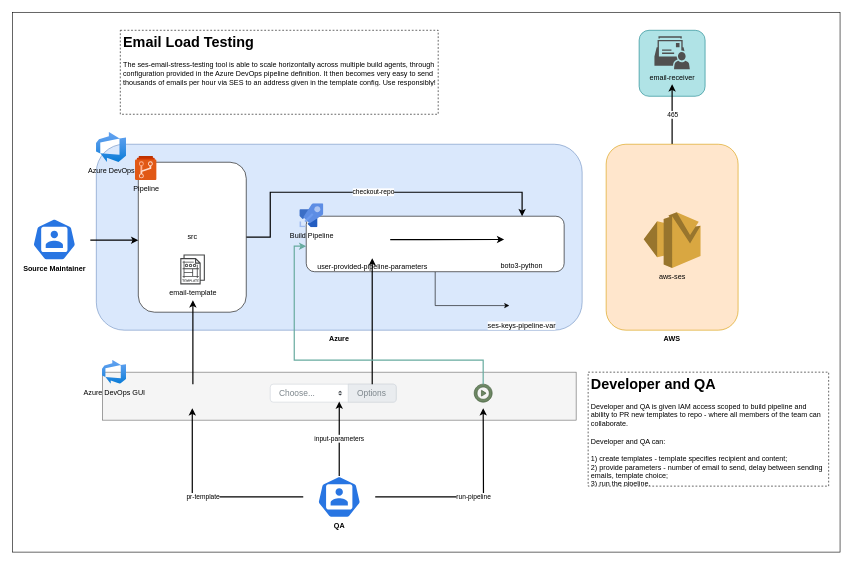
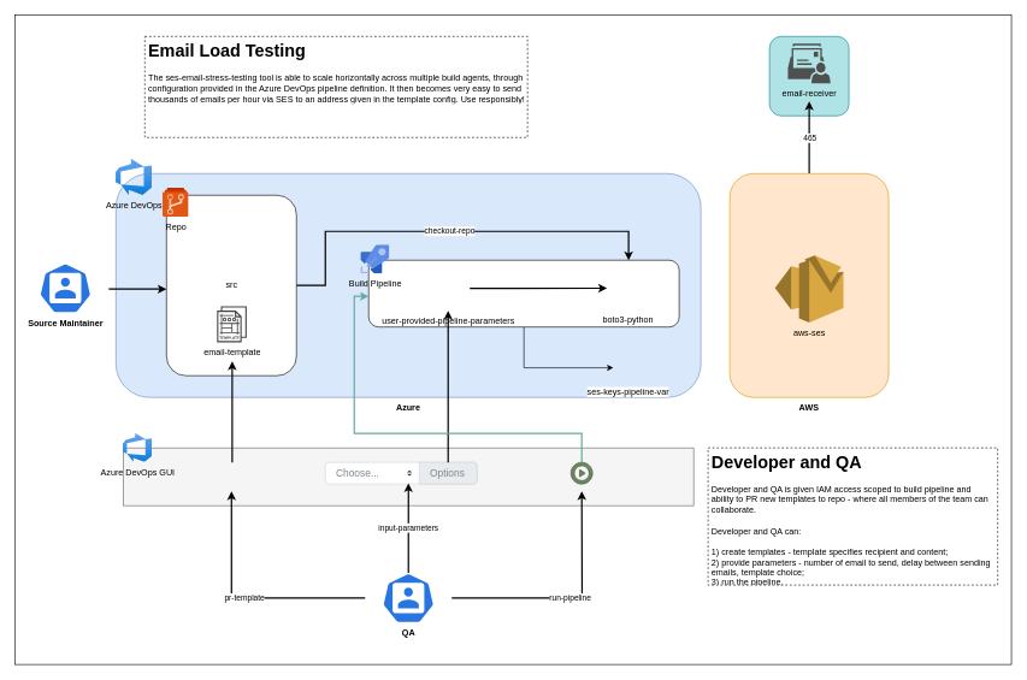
- <mxCell id="16" value="Pipeline" style="aspect=fixed;html=1;points=[];align=center;image;fontSize=12;image=img/lib/mscae/Azure_Repos.svg;labelBackgroundColor=none;" parent="1" vertex="1"><mxGeometry x="225" y="260" width="36" height="40" as="geometry" /></mxCell>
+ <mxCell id="16" value="Repo" style="aspect=fixed;html=1;points=[];align=center;image;fontSize=12;image=img/lib/mscae/Azure_Repos.svg;labelBackgroundColor=none;" parent="1" vertex="1"><mxGeometry x="225" y="260" width="36" height="40" as="geometry" /></mxCell>
